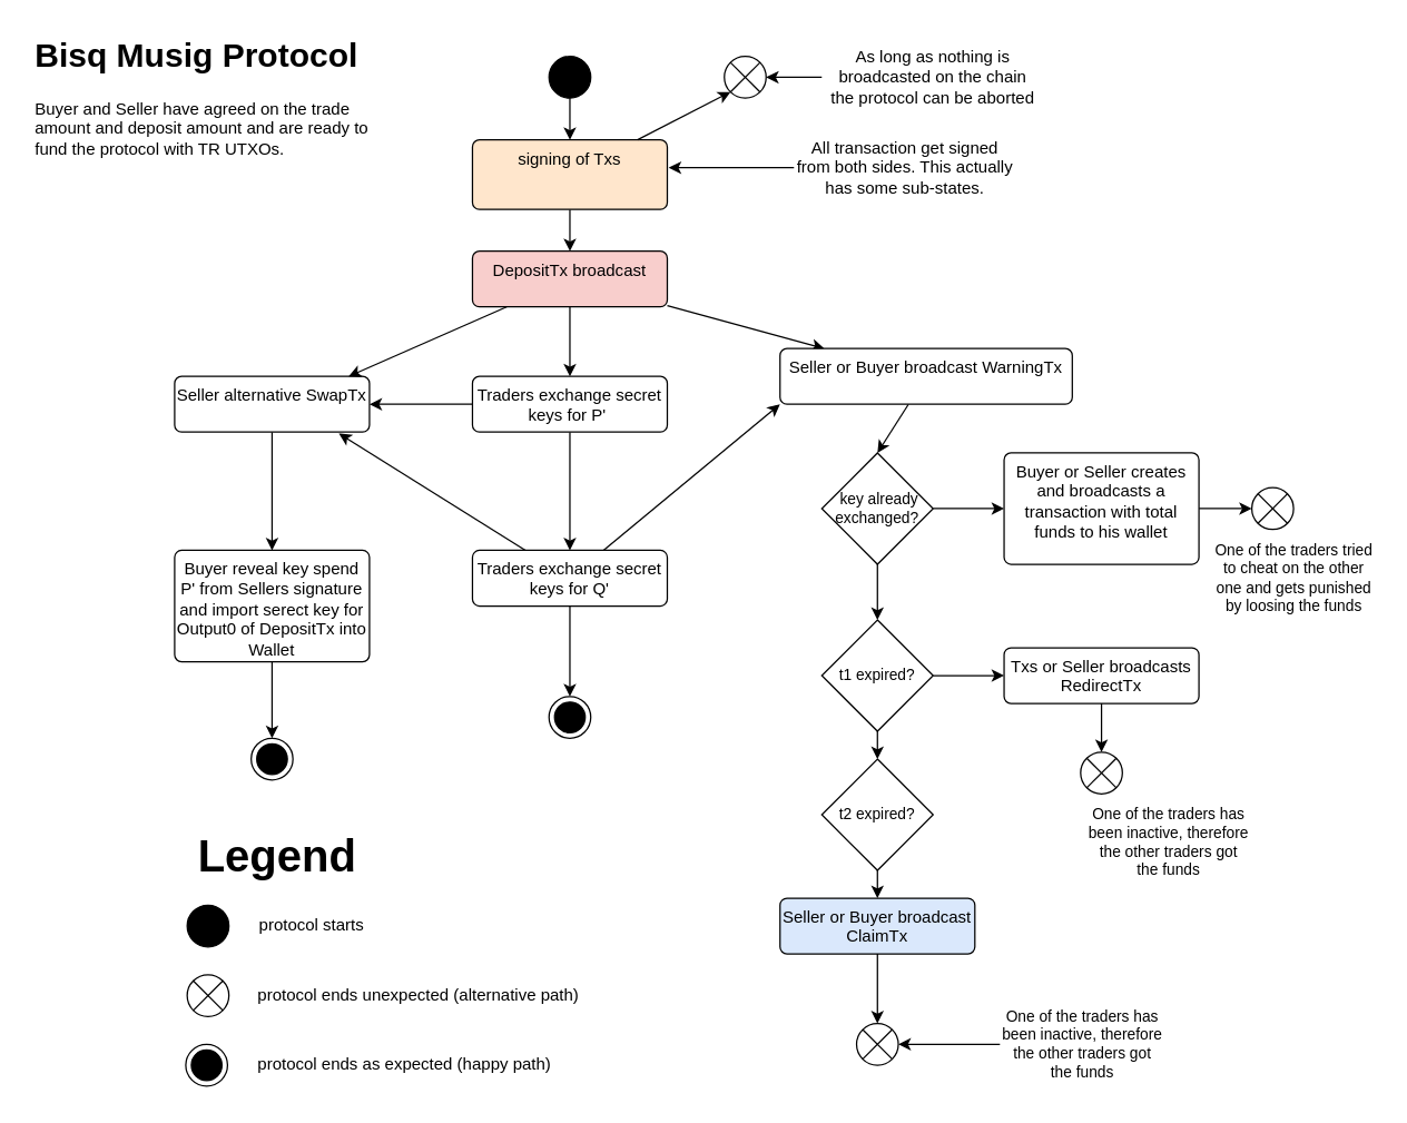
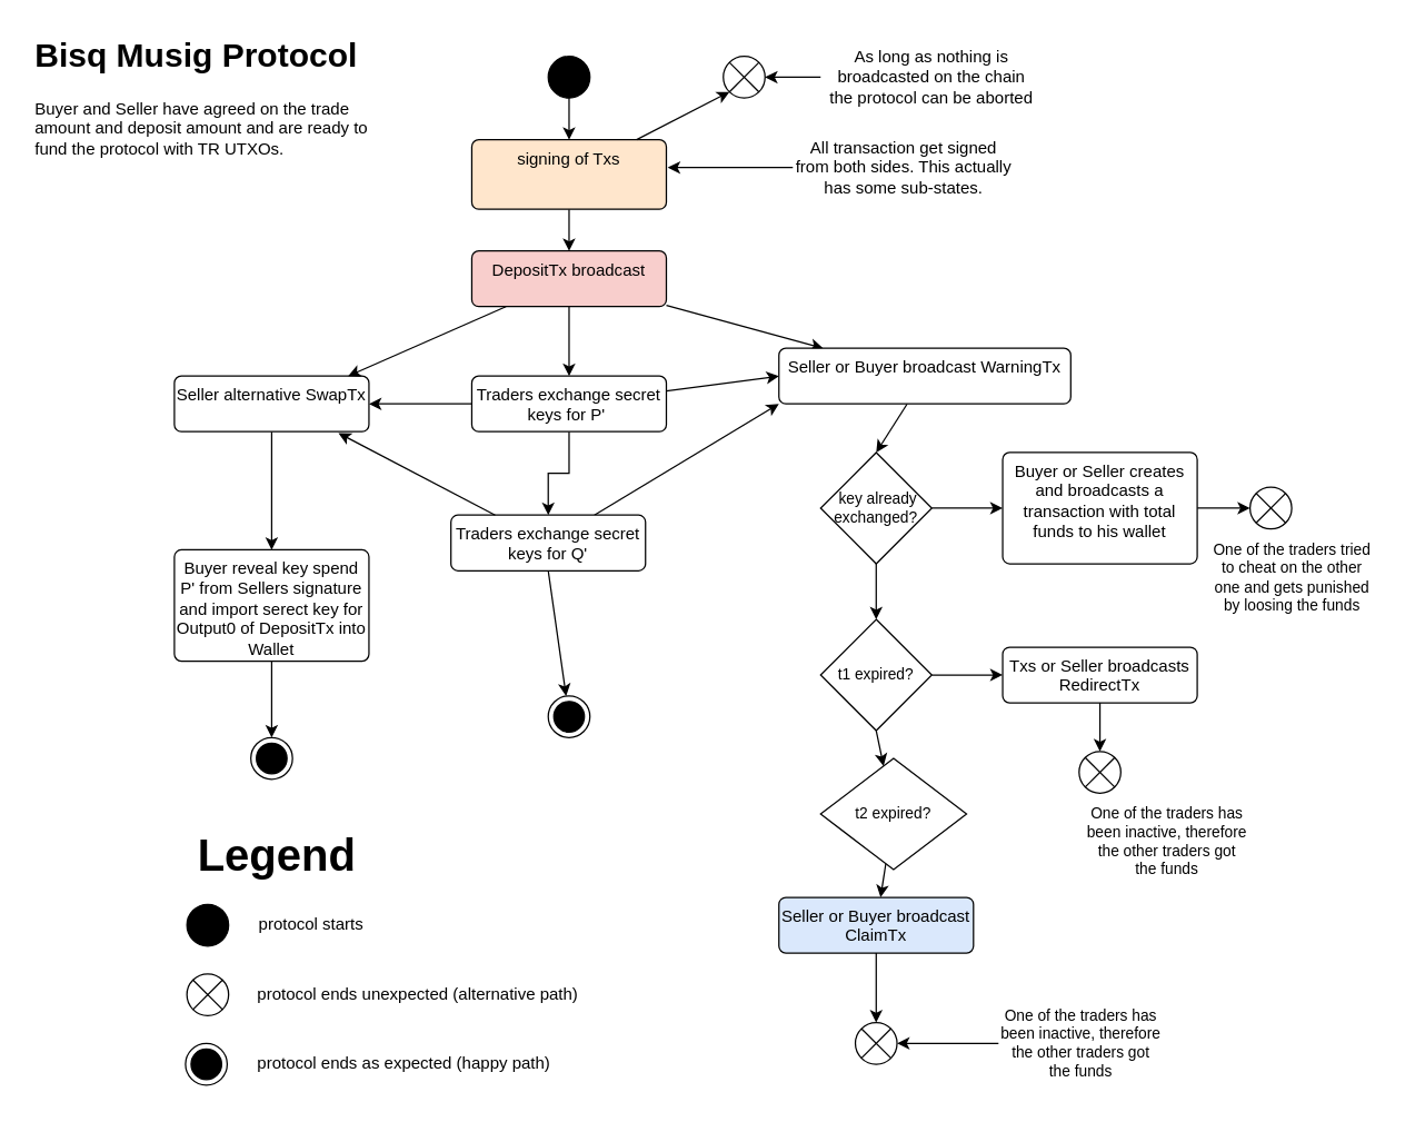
+ <mxCell id="23" style="rounded=0;orthogonalLoop=1;jettySize=auto;html=1;entryX=0;entryY=0.5;entryDx=0;entryDy=0;" edge="1" parent="1" source="25" target="28"><mxGeometry relative="1" as="geometry" /></mxCell>
- <mxCell id="47" value="Traders exchange secret keys for Q'" style="html=1;align=center;verticalAlign=top;rounded=1;absoluteArcSize=1;arcSize=10;dashed=0;whiteSpace=wrap;" vertex="1" parent="1"><mxGeometry x="339" y="395" width="140" height="40" as="geometry" /></mxCell>
+ <mxCell id="47" value="Traders exchange secret keys for Q'" style="html=1;align=center;verticalAlign=top;rounded=1;absoluteArcSize=1;arcSize=10;dashed=0;whiteSpace=wrap;" vertex="1" parent="1"><mxGeometry x="324" y="370" width="140" height="40" as="geometry" /></mxCell>
- <mxCell id="41" value="t2 expired?" style="rhombus;whiteSpace=wrap;html=1;fontSize=11;" parent="1" vertex="1"><mxGeometry x="590" y="545" width="80" height="80" as="geometry" /></mxCell>
+ <mxCell id="41" value="t2 expired?" style="rhombus;whiteSpace=wrap;html=1;fontSize=11;" parent="1" vertex="1"><mxGeometry x="590" y="545" width="105" height="80" as="geometry" /></mxCell>
